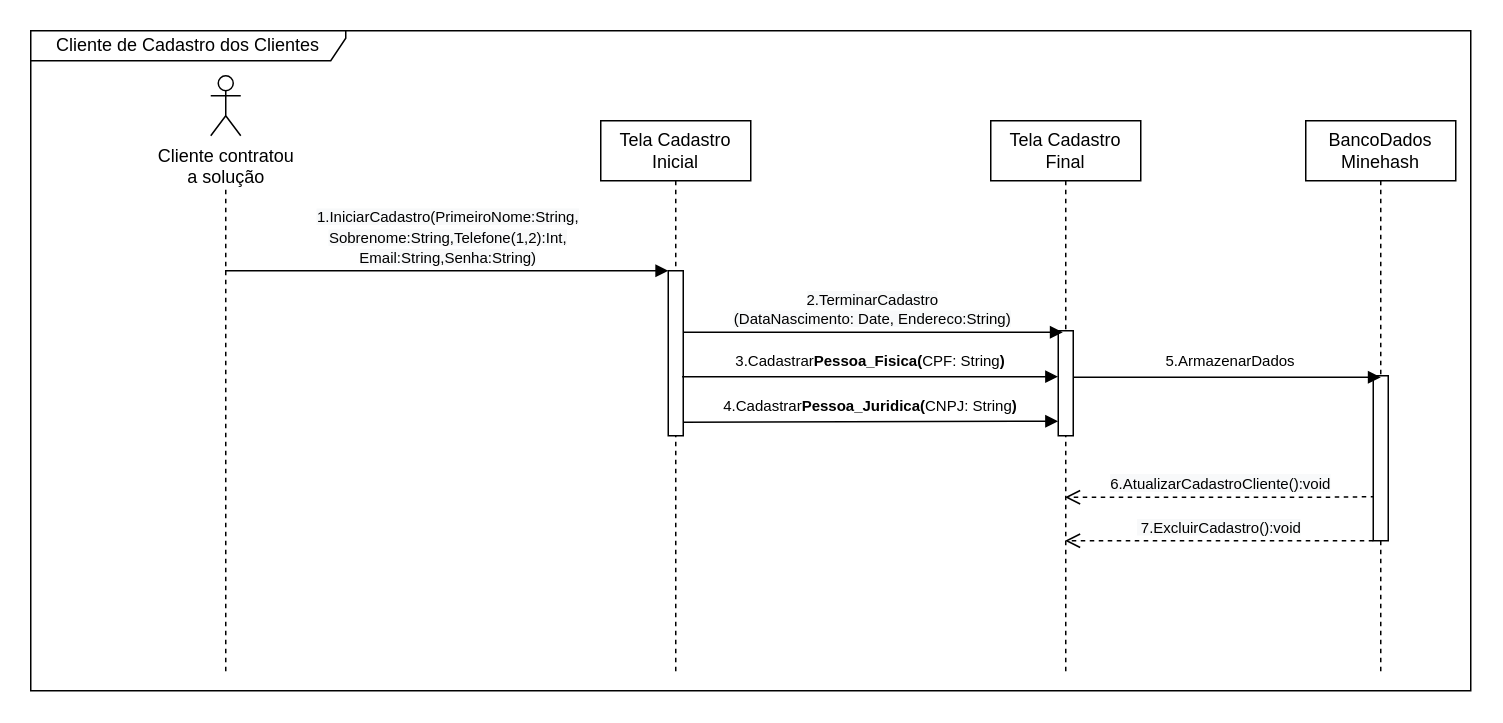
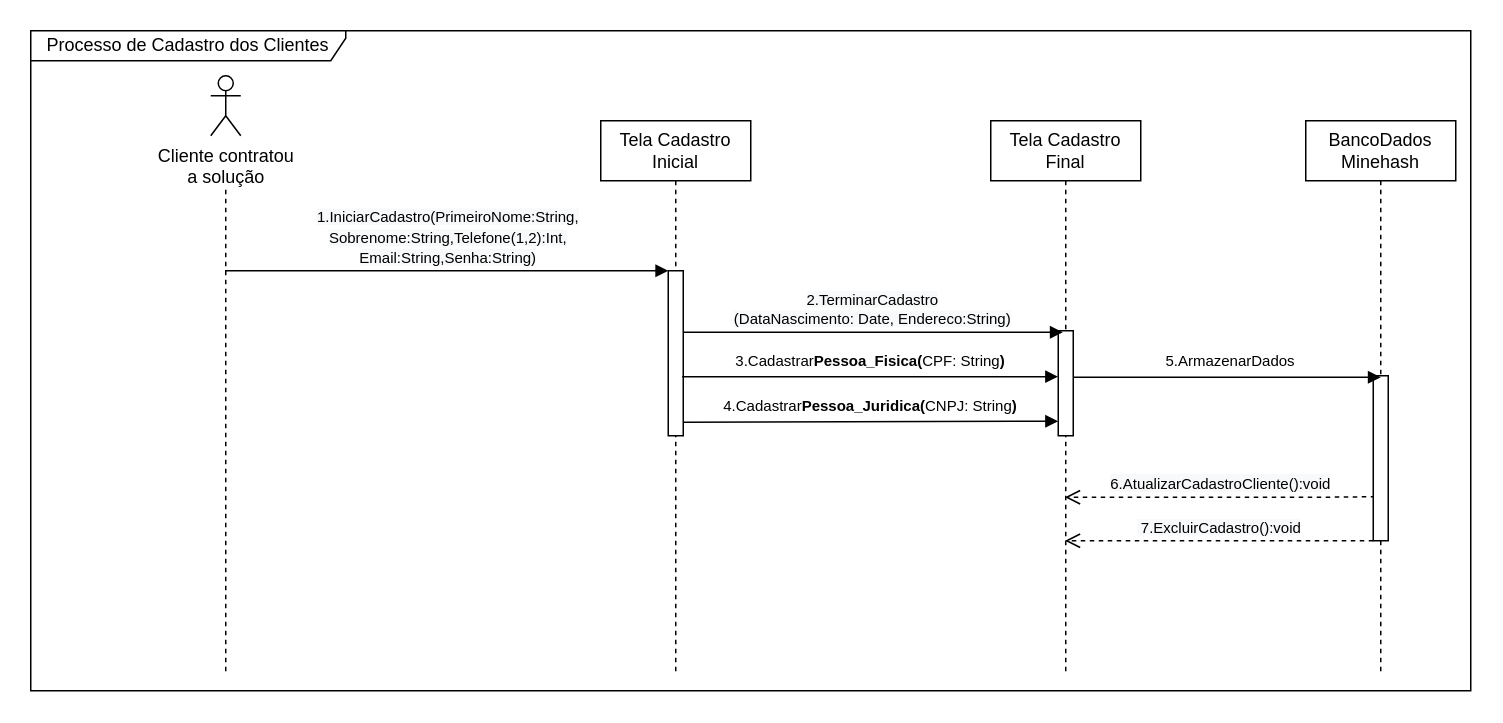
- <mxCell id="20" value="Cliente de Cadastro dos Clientes" style="shape=umlFrame;whiteSpace=wrap;html=1;width=210;height=20;" vertex="1" parent="1"><mxGeometry x="20" y="20" width="960" height="440" as="geometry" /></mxCell>
+ <mxCell id="20" value="Processo de Cadastro dos Clientes" style="shape=umlFrame;whiteSpace=wrap;html=1;width=210;height=20;" vertex="1" parent="1"><mxGeometry x="20" y="20" width="960" height="440" as="geometry" /></mxCell>
